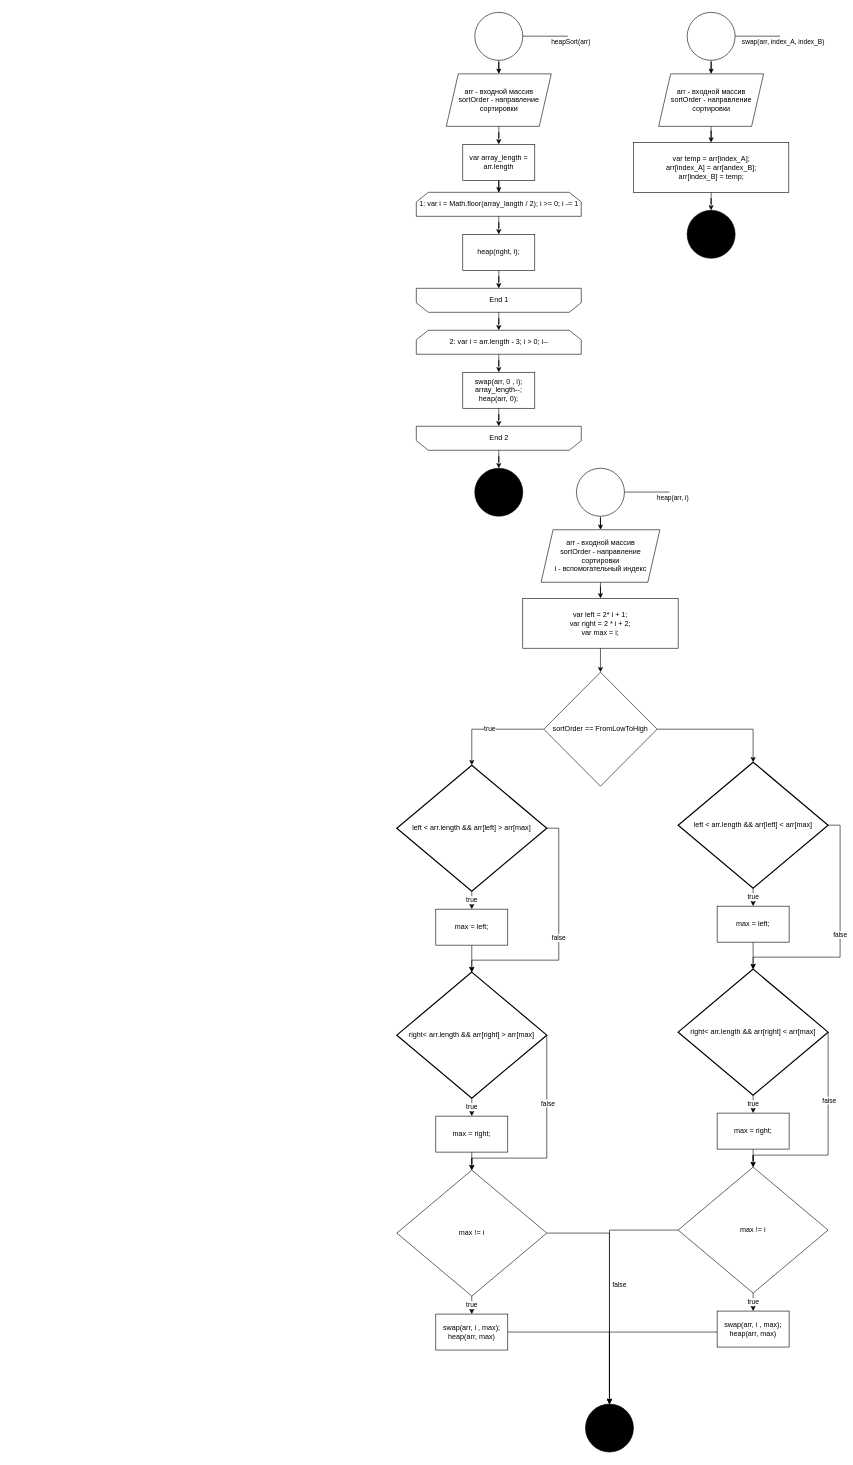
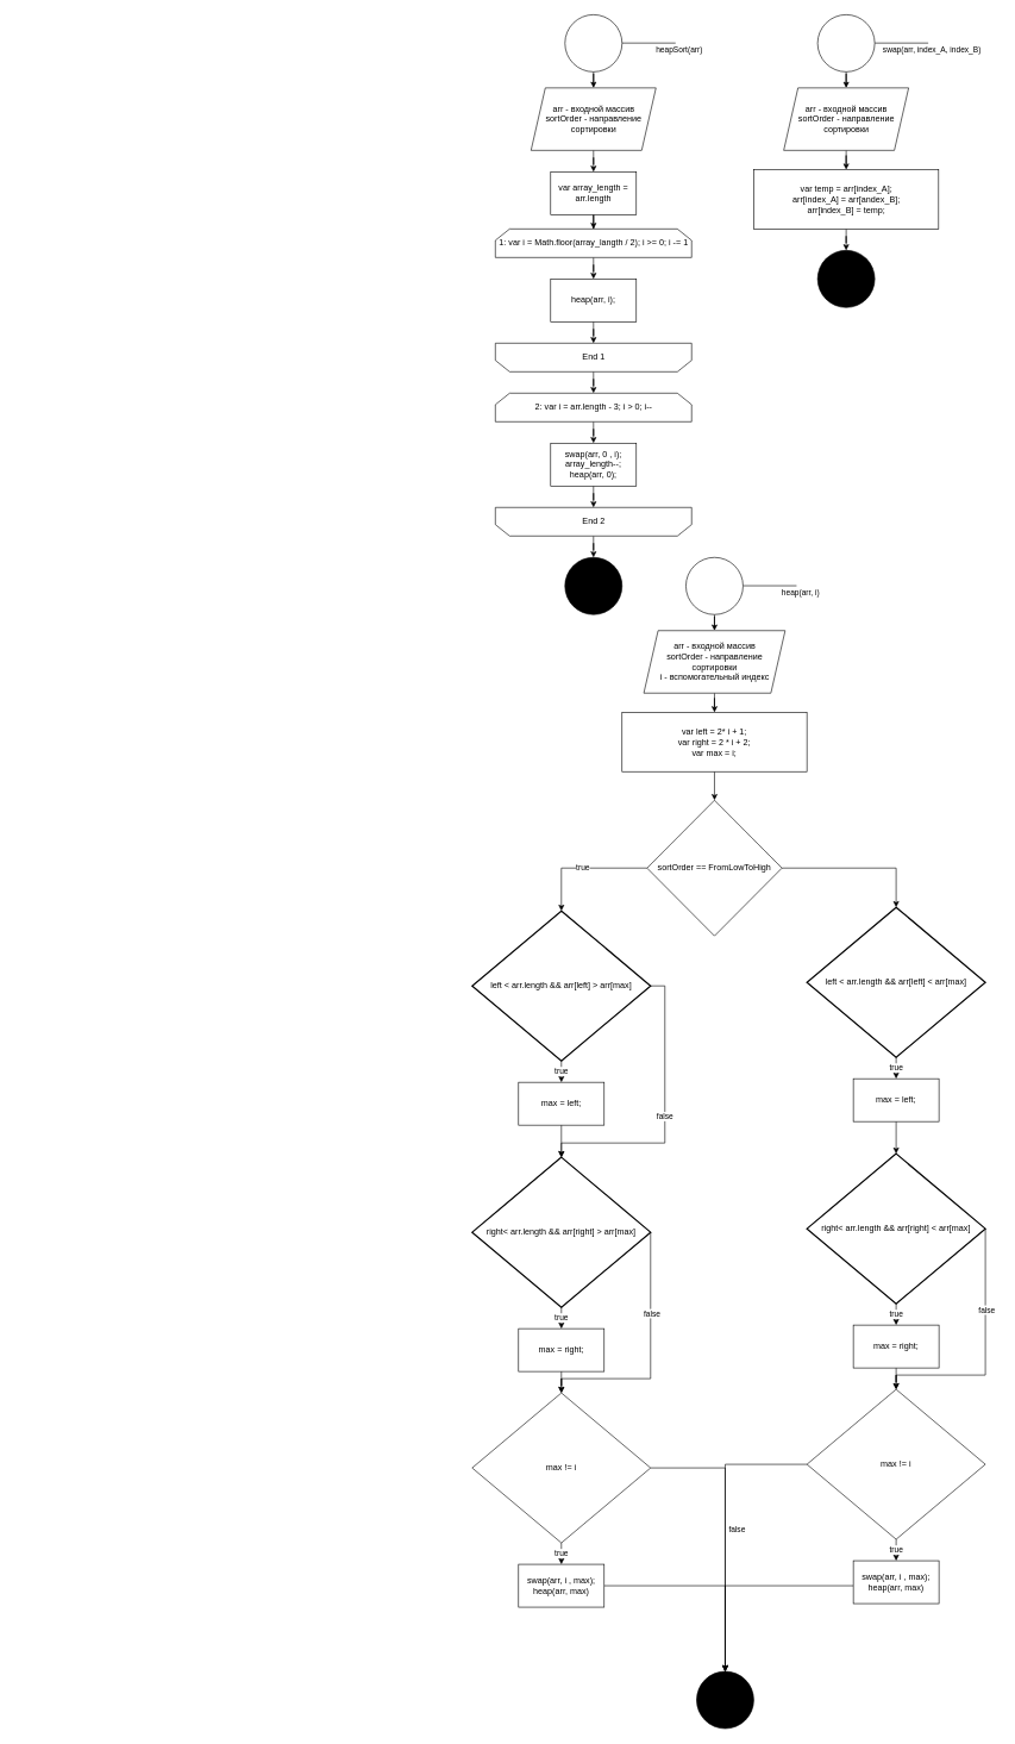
- <mxCell id="15" value="heap(right, i);" style="rounded=0;whiteSpace=wrap;html=1;" vertex="1" parent="1"><mxGeometry x="771" y="390" width="120" height="60" as="geometry" /></mxCell>
+ <mxCell id="15" value="heap(arr, i);" style="rounded=0;whiteSpace=wrap;html=1;" vertex="1" parent="1"><mxGeometry x="771" y="390" width="120" height="60" as="geometry" /></mxCell>
- <mxCell id="59" value="false" style="edgeStyle=orthogonalEdgeStyle;rounded=0;orthogonalLoop=1;jettySize=auto;html=1;exitX=1;exitY=0.5;exitDx=0;exitDy=0;entryX=0.5;entryY=0;entryDx=0;entryDy=0;" edge="1" parent="1" source="60" target="66"><mxGeometry relative="1" as="geometry"><Array as="points"><mxPoint x="1400" y="1375" /><mxPoint x="1400" y="1595" /><mxPoint x="1255" y="1595" /></Array></mxGeometry></mxCell>
